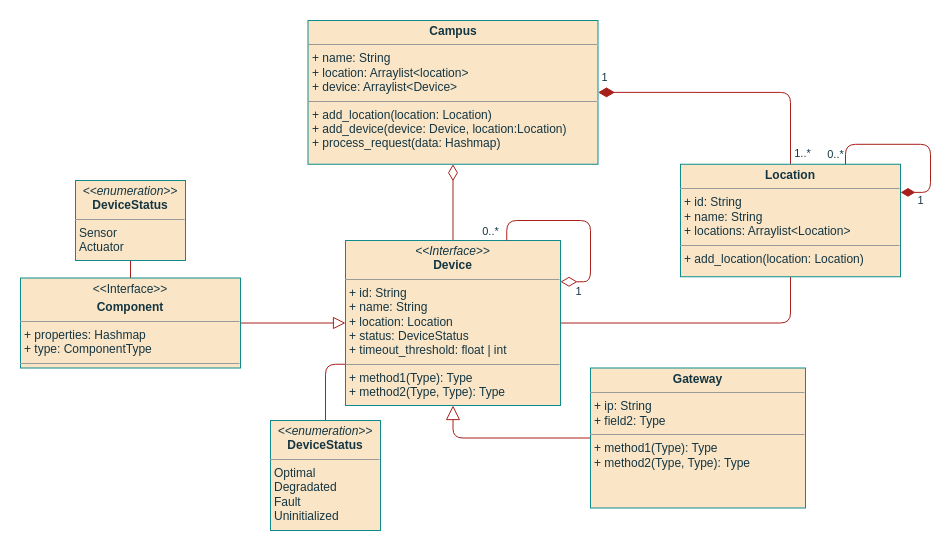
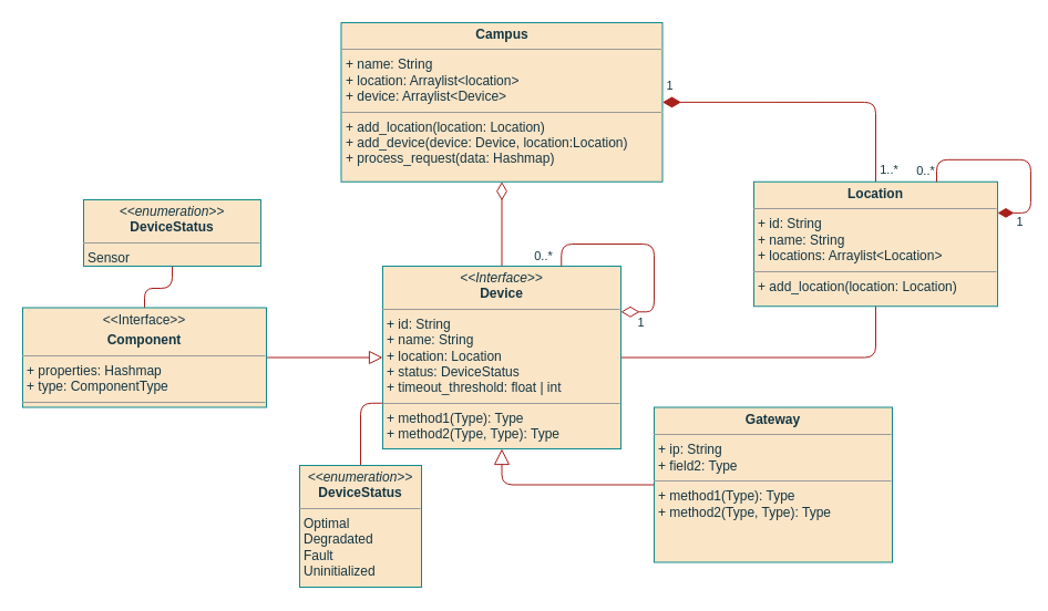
- <mxCell id="19" value="&lt;p style=&quot;margin:0px;margin-top:4px;text-align:center;&quot;&gt;&lt;i&gt;&amp;lt;&amp;lt;enumeration&amp;gt;&amp;gt;&lt;/i&gt;&lt;br&gt;&lt;b&gt;DeviceStatus&lt;/b&gt;&lt;/p&gt;&lt;hr size=&quot;1&quot;&gt;&lt;p style=&quot;margin:0px;margin-left:4px;&quot;&gt;Sensor&lt;/p&gt;&lt;p style=&quot;margin:0px;margin-left:4px;&quot;&gt;Actuator&lt;/p&gt;" style="verticalAlign=top;align=left;overflow=fill;fontSize=12;fontFamily=Helvetica;html=1;whiteSpace=wrap;strokeColor=#0F8B8D;fontColor=#143642;fillColor=#FAE5C7;" parent="1" vertex="1"><mxGeometry x="75" y="180" width="110" height="80" as="geometry" /></mxCell>
+ <mxCell id="19" value="&lt;p style=&quot;margin:0px;margin-top:4px;text-align:center;&quot;&gt;&lt;i&gt;&amp;lt;&amp;lt;enumeration&amp;gt;&amp;gt;&lt;/i&gt;&lt;br&gt;&lt;b&gt;DeviceStatus&lt;/b&gt;&lt;/p&gt;&lt;hr size=&quot;1&quot;&gt;&lt;p style=&quot;margin:0px;margin-left:4px;&quot;&gt;Sensor&lt;/p&gt;&lt;p style=&quot;margin:0px;margin-left:4px;&quot;&gt;Actuator&lt;/p&gt;" style="verticalAlign=top;align=left;overflow=fill;fontSize=12;fontFamily=Helvetica;html=1;whiteSpace=wrap;strokeColor=#0F8B8D;fontColor=#143642;fillColor=#FAE5C7;" parent="1" vertex="1"><mxGeometry x="75" y="180" width="160" height="60" as="geometry" /></mxCell>
